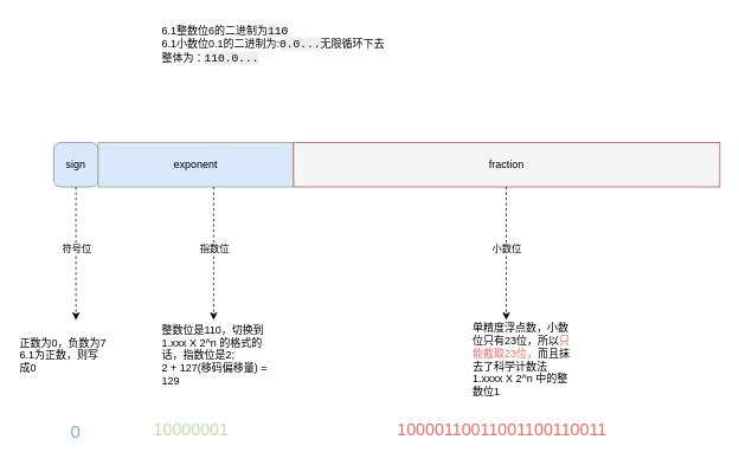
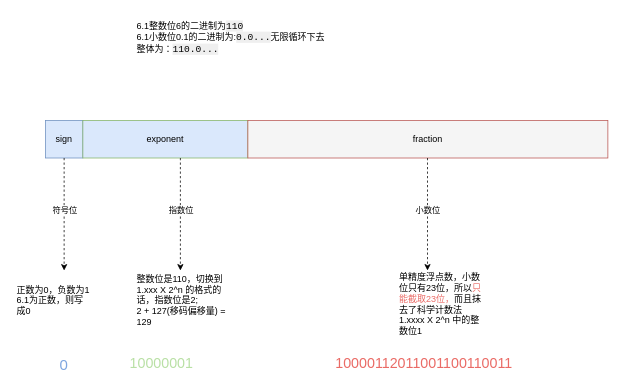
- <mxCell id="2" value="sign" style="whiteSpace=wrap;html=1;fillColor=#dae8fc;strokeColor=#6c8ebf;rounded=1;" vertex="1" parent="1"><mxGeometry x="60" y="160" width="50" height="50" as="geometry" /></mxCell>
+ <mxCell id="2" value="sign" style="rounded=0;whiteSpace=wrap;html=1;fillColor=#dae8fc;strokeColor=#6c8ebf;" vertex="1" parent="1"><mxGeometry x="60" y="160" width="50" height="50" as="geometry" /></mxCell>
- <mxCell id="7" value="正数为0，负数为7&lt;br&gt;6.1为正数，则写成0" style="text;html=1;strokeColor=none;fillColor=none;align=left;verticalAlign=middle;whiteSpace=wrap;rounded=0;" vertex="1" parent="1"><mxGeometry x="20" y="390" width="100" height="20" as="geometry" /></mxCell>
+ <mxCell id="7" value="正数为0，负数为1&lt;br&gt;6.1为正数，则写成0" style="text;html=1;strokeColor=none;fillColor=none;align=left;verticalAlign=middle;whiteSpace=wrap;rounded=0;" vertex="1" parent="1"><mxGeometry x="20" y="390" width="100" height="20" as="geometry" /></mxCell>
- <mxCell id="17" value="&lt;div style=&quot;text-align: left&quot;&gt;&lt;span style=&quot;font-size: 19px&quot;&gt;&lt;font color=&quot;#ea6b66&quot; face=&quot;verdana, arial, helvetica, sans-serif&quot;&gt;10000110011001100110011&lt;/font&gt;&lt;/span&gt;&lt;/div&gt;" style="text;html=1;strokeColor=none;fillColor=none;align=center;verticalAlign=middle;whiteSpace=wrap;rounded=0;" vertex="1" parent="1"><mxGeometry x="330" y="475" width="470" height="20" as="geometry" /></mxCell>
+ <mxCell id="17" value="&lt;div style=&quot;text-align: left&quot;&gt;&lt;span style=&quot;font-size: 19px&quot;&gt;&lt;font color=&quot;#ea6b66&quot; face=&quot;verdana, arial, helvetica, sans-serif&quot;&gt;10000112011001100110011&lt;/font&gt;&lt;/span&gt;&lt;/div&gt;" style="text;html=1;strokeColor=none;fillColor=none;align=center;verticalAlign=middle;whiteSpace=wrap;rounded=0;" vertex="1" parent="1"><mxGeometry x="330" y="475" width="470" height="20" as="geometry" /></mxCell>
